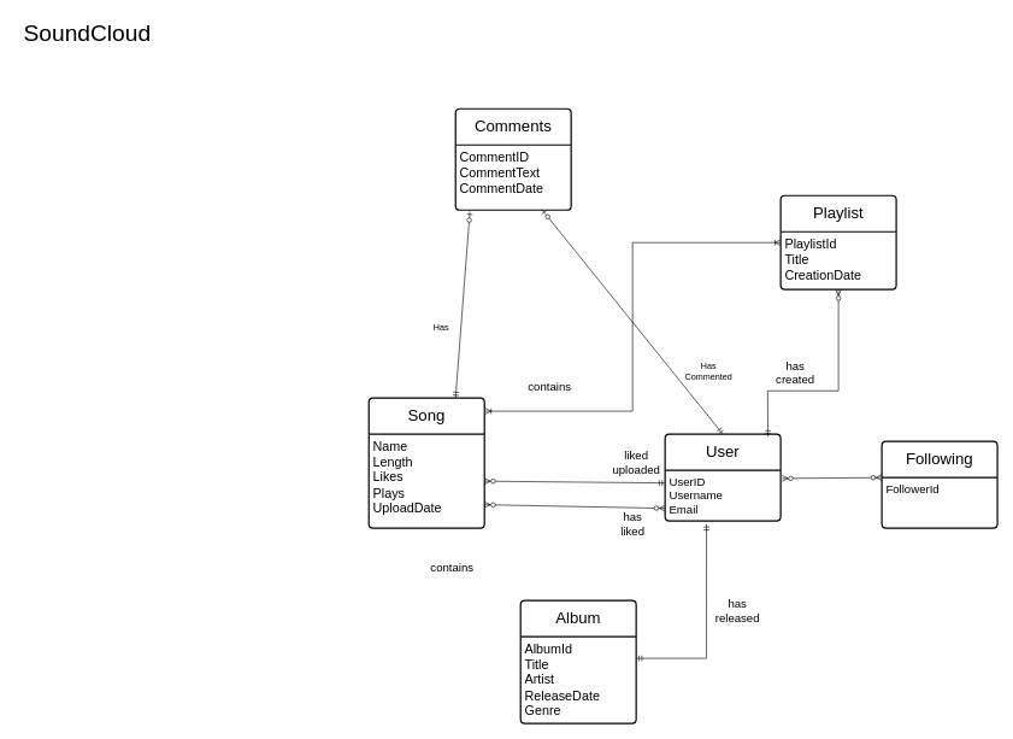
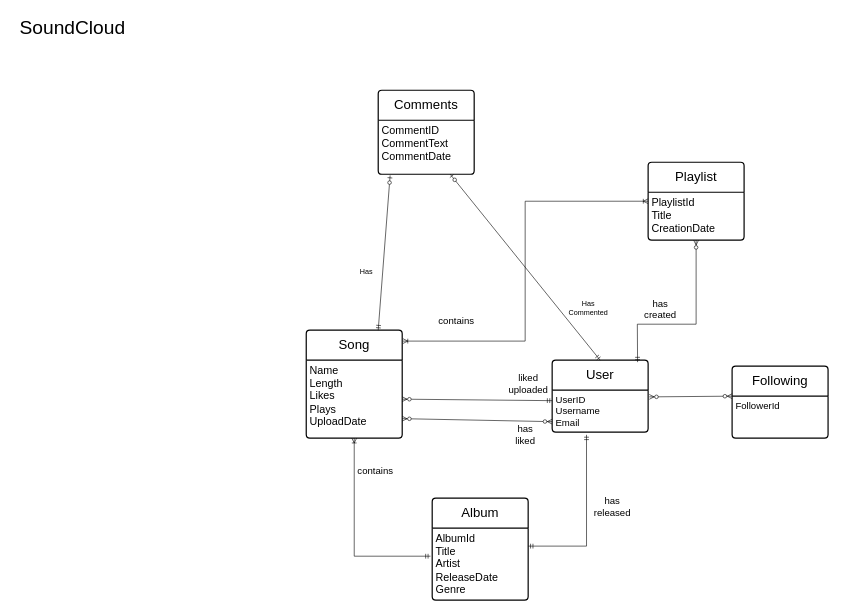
+ <mxCell id="19" value="" style="edgeStyle=orthogonalEdgeStyle;fontSize=12;html=1;endArrow=ERoneToMany;startArrow=ERmandOne;rounded=0;exitX=-0.018;exitY=0.39;exitDx=0;exitDy=0;exitPerimeter=0;entryX=0.5;entryY=1;entryDx=0;entryDy=0;" edge="1" parent="1" source="10" target="6"><mxGeometry width="100" height="100" relative="1" as="geometry"><mxPoint x="520" y="980" as="sourcePoint" /><mxPoint x="620" y="880" as="targetPoint" /></mxGeometry></mxCell>
